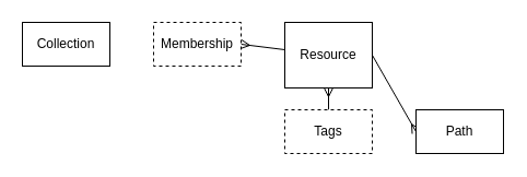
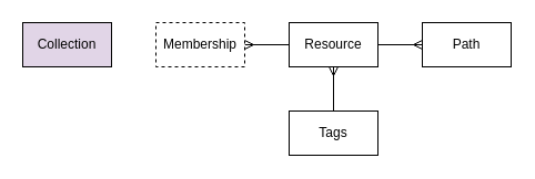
- <mxCell id="8" value="Collection" style="rounded=0;whiteSpace=wrap;html=1;" vertex="1" parent="1"><mxGeometry x="20" y="20" width="80" height="40" as="geometry" /></mxCell>
+ <mxCell id="8" value="Collection" style="rounded=0;whiteSpace=wrap;html=1;fillColor=#e1d5e7;" vertex="1" parent="1"><mxGeometry x="20" y="20" width="80" height="40" as="geometry" /></mxCell>
- <mxCell id="4" value="Resource" style="rounded=0;whiteSpace=wrap;html=1;" vertex="1" parent="1"><mxGeometry x="260" y="20" width="80" height="60" as="geometry" /></mxCell>
+ <mxCell id="4" value="Resource" style="rounded=0;whiteSpace=wrap;html=1;" vertex="1" parent="1"><mxGeometry x="260" y="20" width="80" height="40" as="geometry" /></mxCell>
- <mxCell id="7" value="Tags" style="rounded=0;whiteSpace=wrap;html=1;dashed=1;" vertex="1" parent="1"><mxGeometry x="260" y="100" width="80" height="40" as="geometry" /></mxCell>
+ <mxCell id="7" value="Tags" style="rounded=0;whiteSpace=wrap;html=1;" vertex="1" parent="1"><mxGeometry x="260" y="100" width="80" height="40" as="geometry" /></mxCell>
- <mxCell id="5" value="Path" style="rounded=0;whiteSpace=wrap;html=1;" vertex="1" parent="1"><mxGeometry x="380" y="100" width="80" height="40" as="geometry" /></mxCell>
+ <mxCell id="5" value="Path" style="rounded=0;whiteSpace=wrap;html=1;" vertex="1" parent="1"><mxGeometry x="380" y="20" width="80" height="40" as="geometry" /></mxCell>
